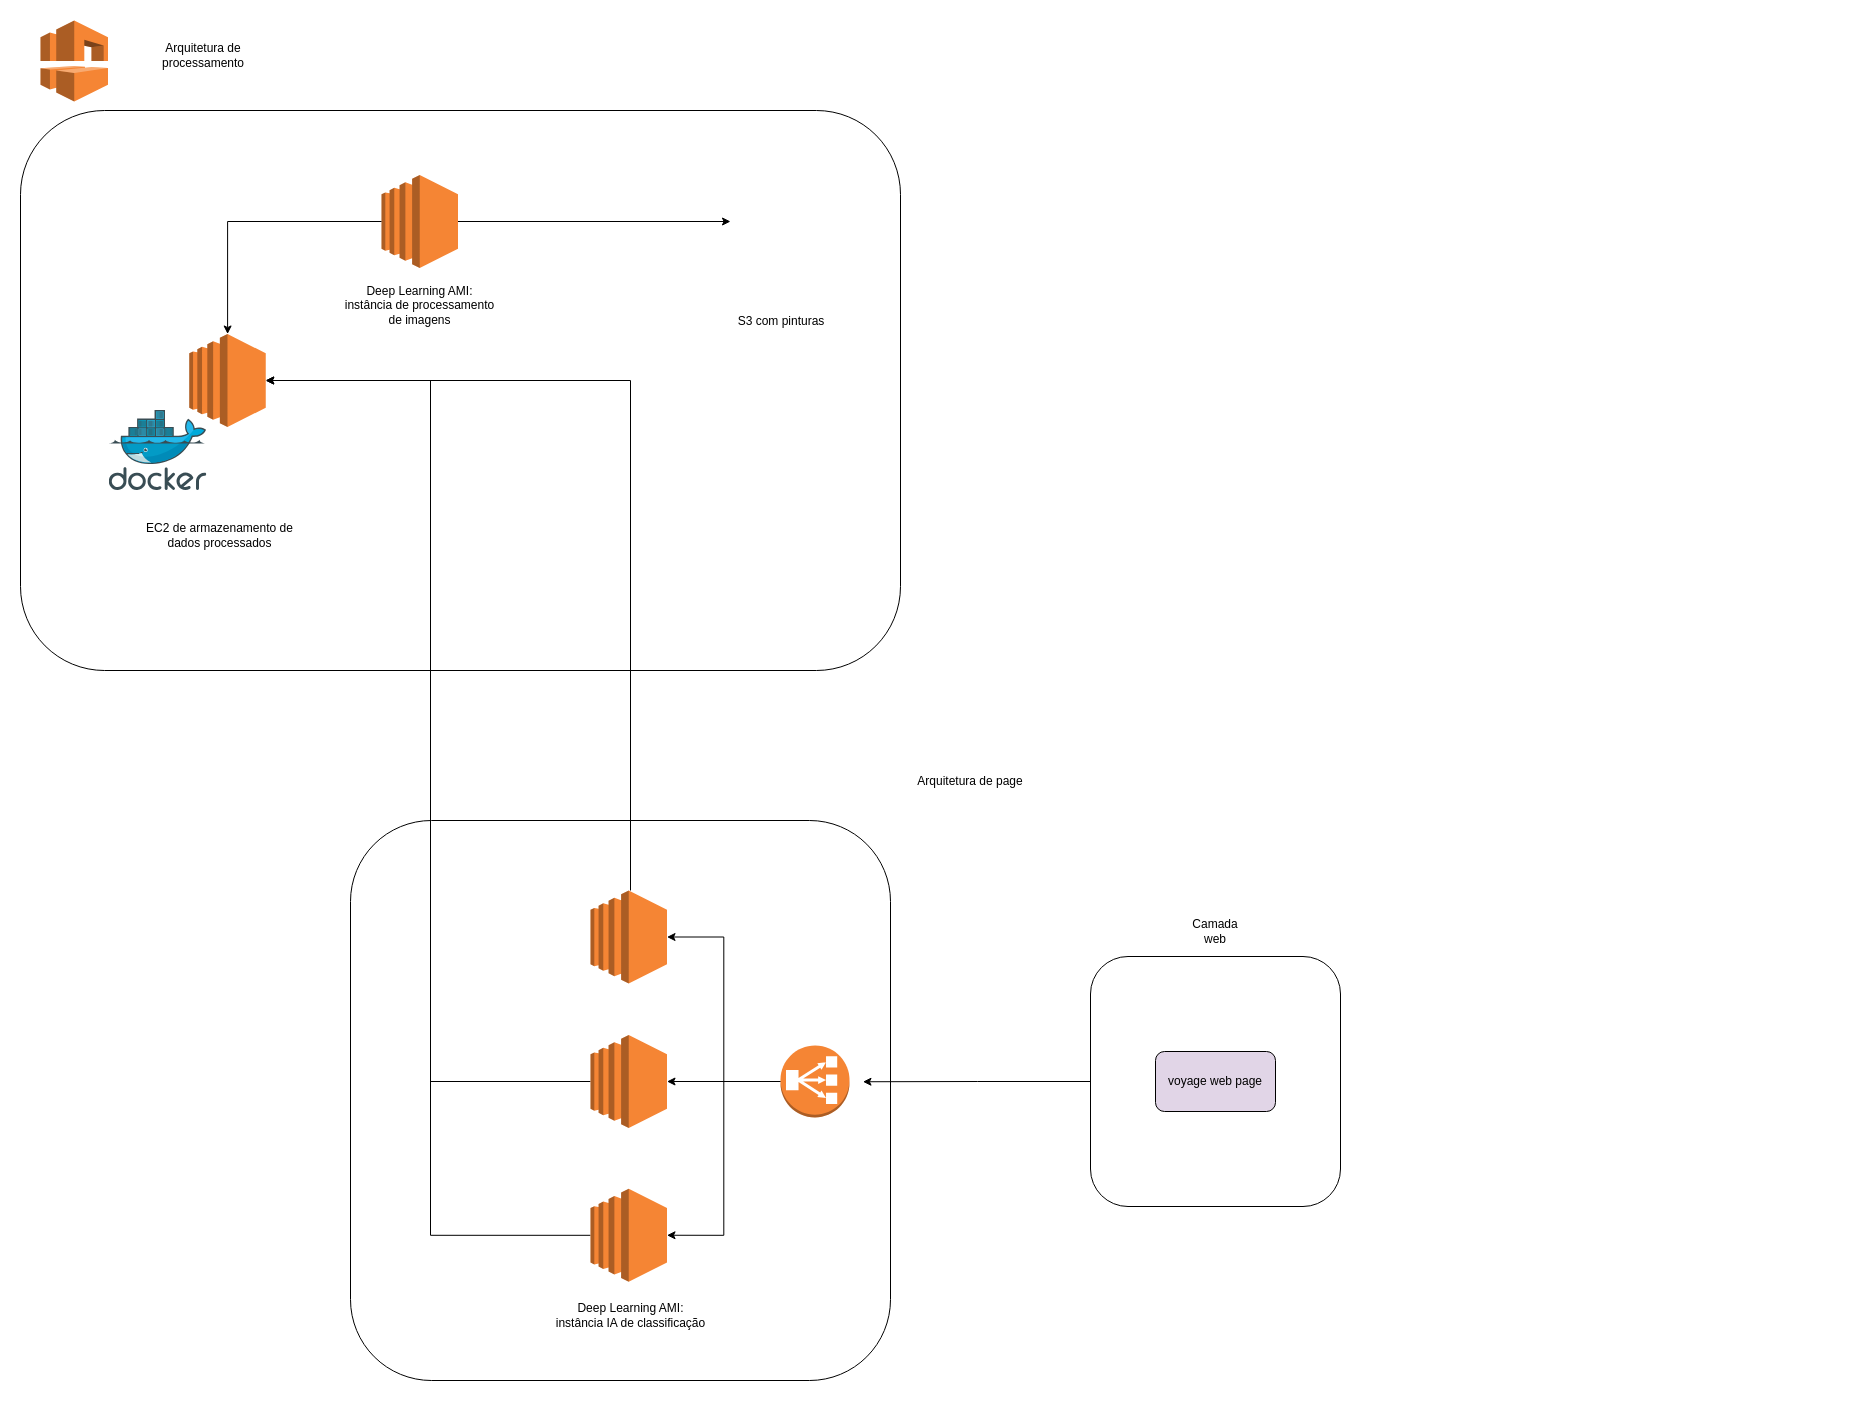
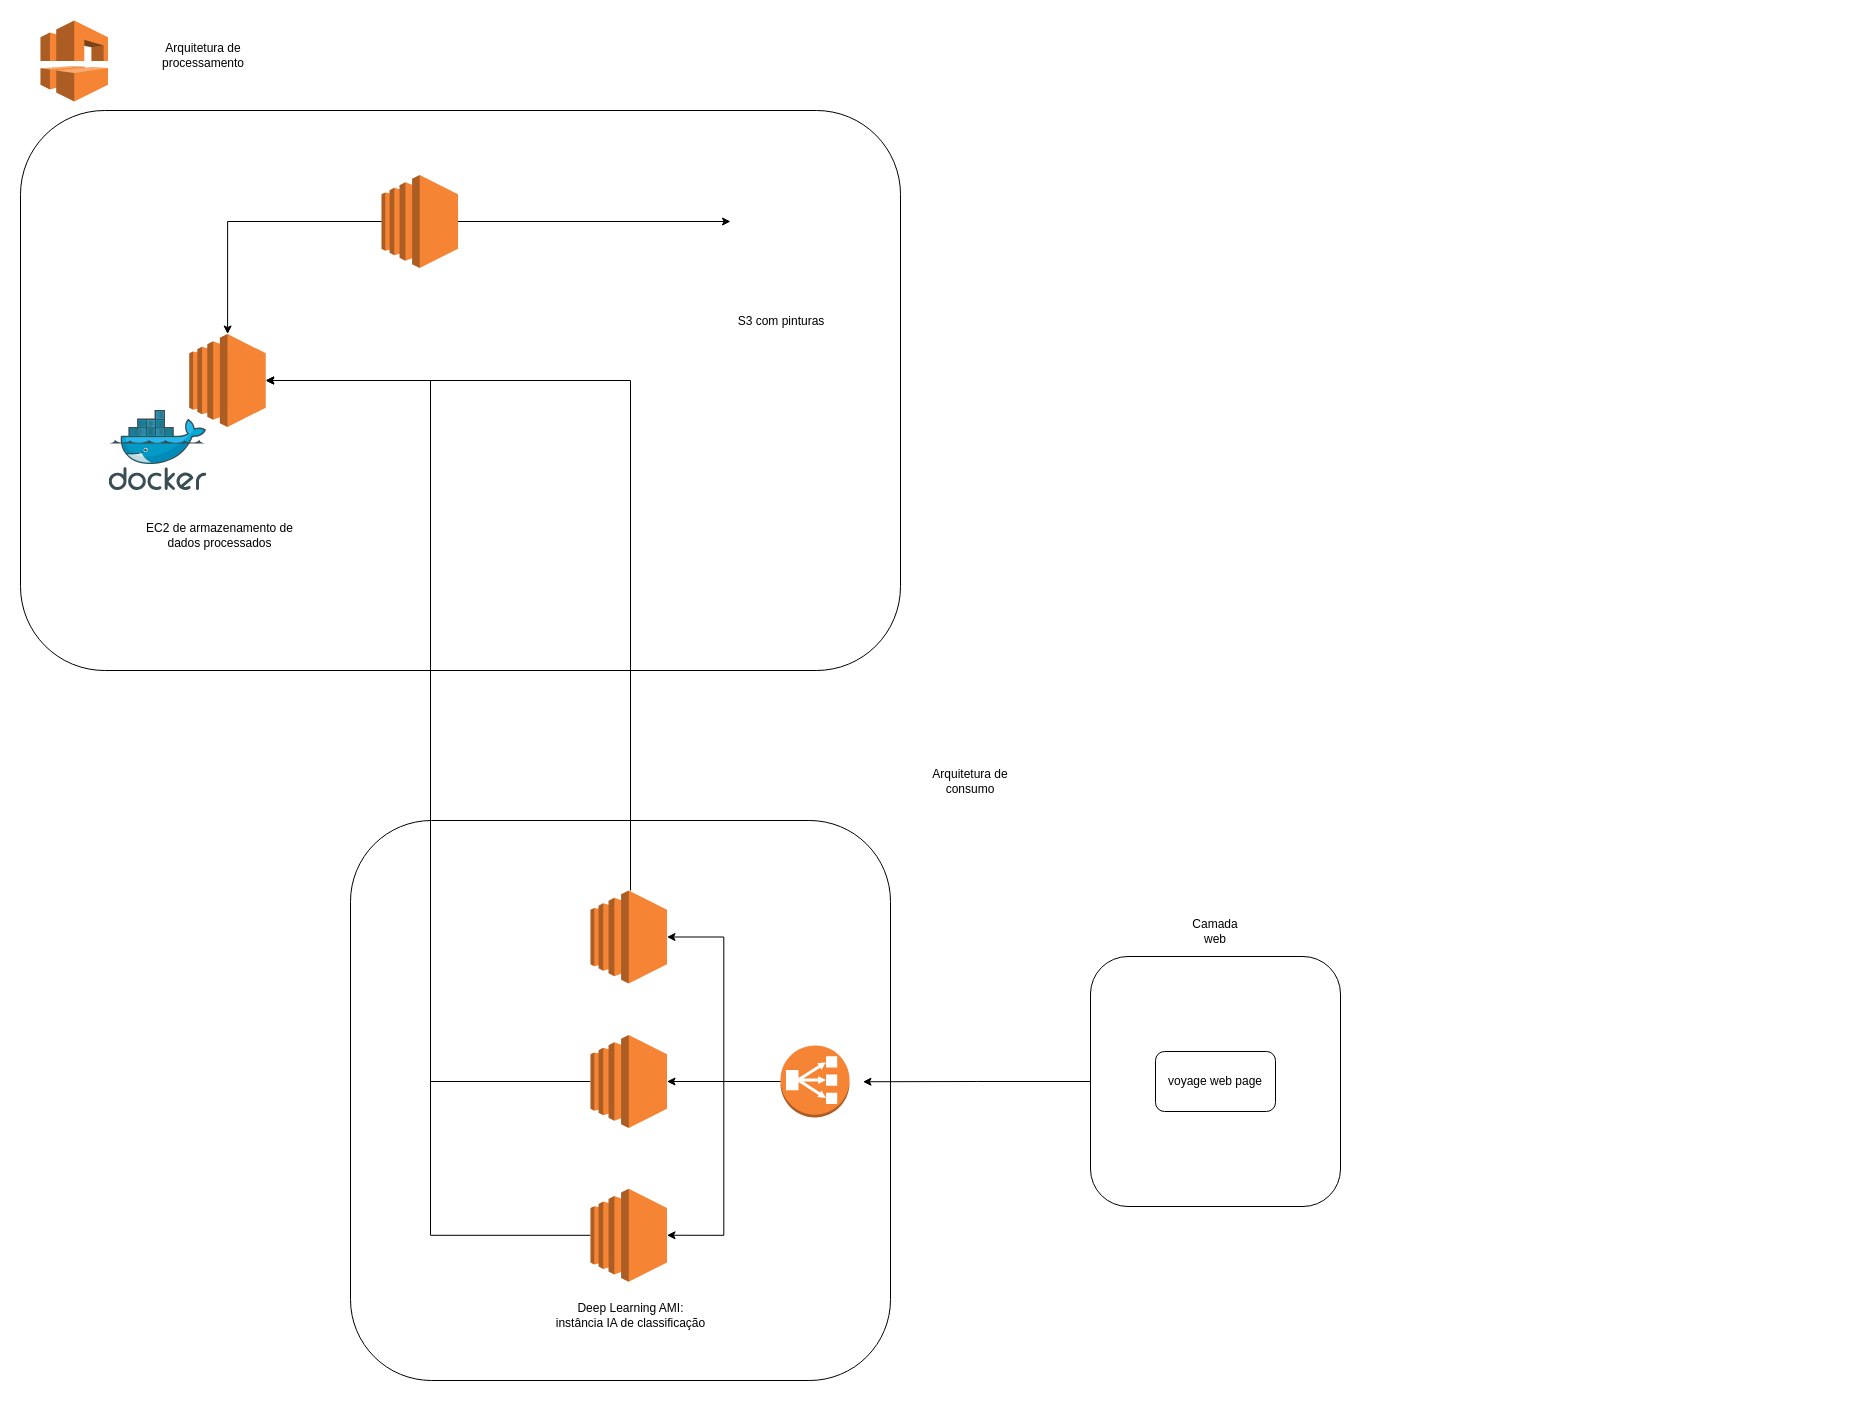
- <mxCell id="5" value="Deep Learning AMI:&lt;br&gt;instância de processamento de imagens" style="text;html=1;strokeColor=none;fillColor=none;align=center;verticalAlign=middle;whiteSpace=wrap;rounded=0;" parent="3" vertex="1"><mxGeometry x="298.75" y="50" width="160.99" height="69.5" as="geometry" /></mxCell>
- <mxCell id="37" value="Arquitetura de page" style="text;html=1;strokeColor=none;fillColor=none;align=center;verticalAlign=middle;whiteSpace=wrap;rounded=0;" parent="1" vertex="1"><mxGeometry x="910" y="765.5" width="120" height="30" as="geometry" /></mxCell>
+ <mxCell id="37" value="Arquitetura de consumo" style="text;html=1;strokeColor=none;fillColor=none;align=center;verticalAlign=middle;whiteSpace=wrap;rounded=0;" parent="1" vertex="1"><mxGeometry x="910" y="765.5" width="120" height="30" as="geometry" /></mxCell>
- <mxCell id="19" value="voyage web page" style="rounded=1;whiteSpace=wrap;html=1;fillColor=#e1d5e7;" parent="18" vertex="1"><mxGeometry x="175" y="335.5" width="120" height="60" as="geometry" /></mxCell>
+ <mxCell id="19" value="voyage web page" style="rounded=1;whiteSpace=wrap;html=1;" parent="18" vertex="1"><mxGeometry x="175" y="335.5" width="120" height="60" as="geometry" /></mxCell>
